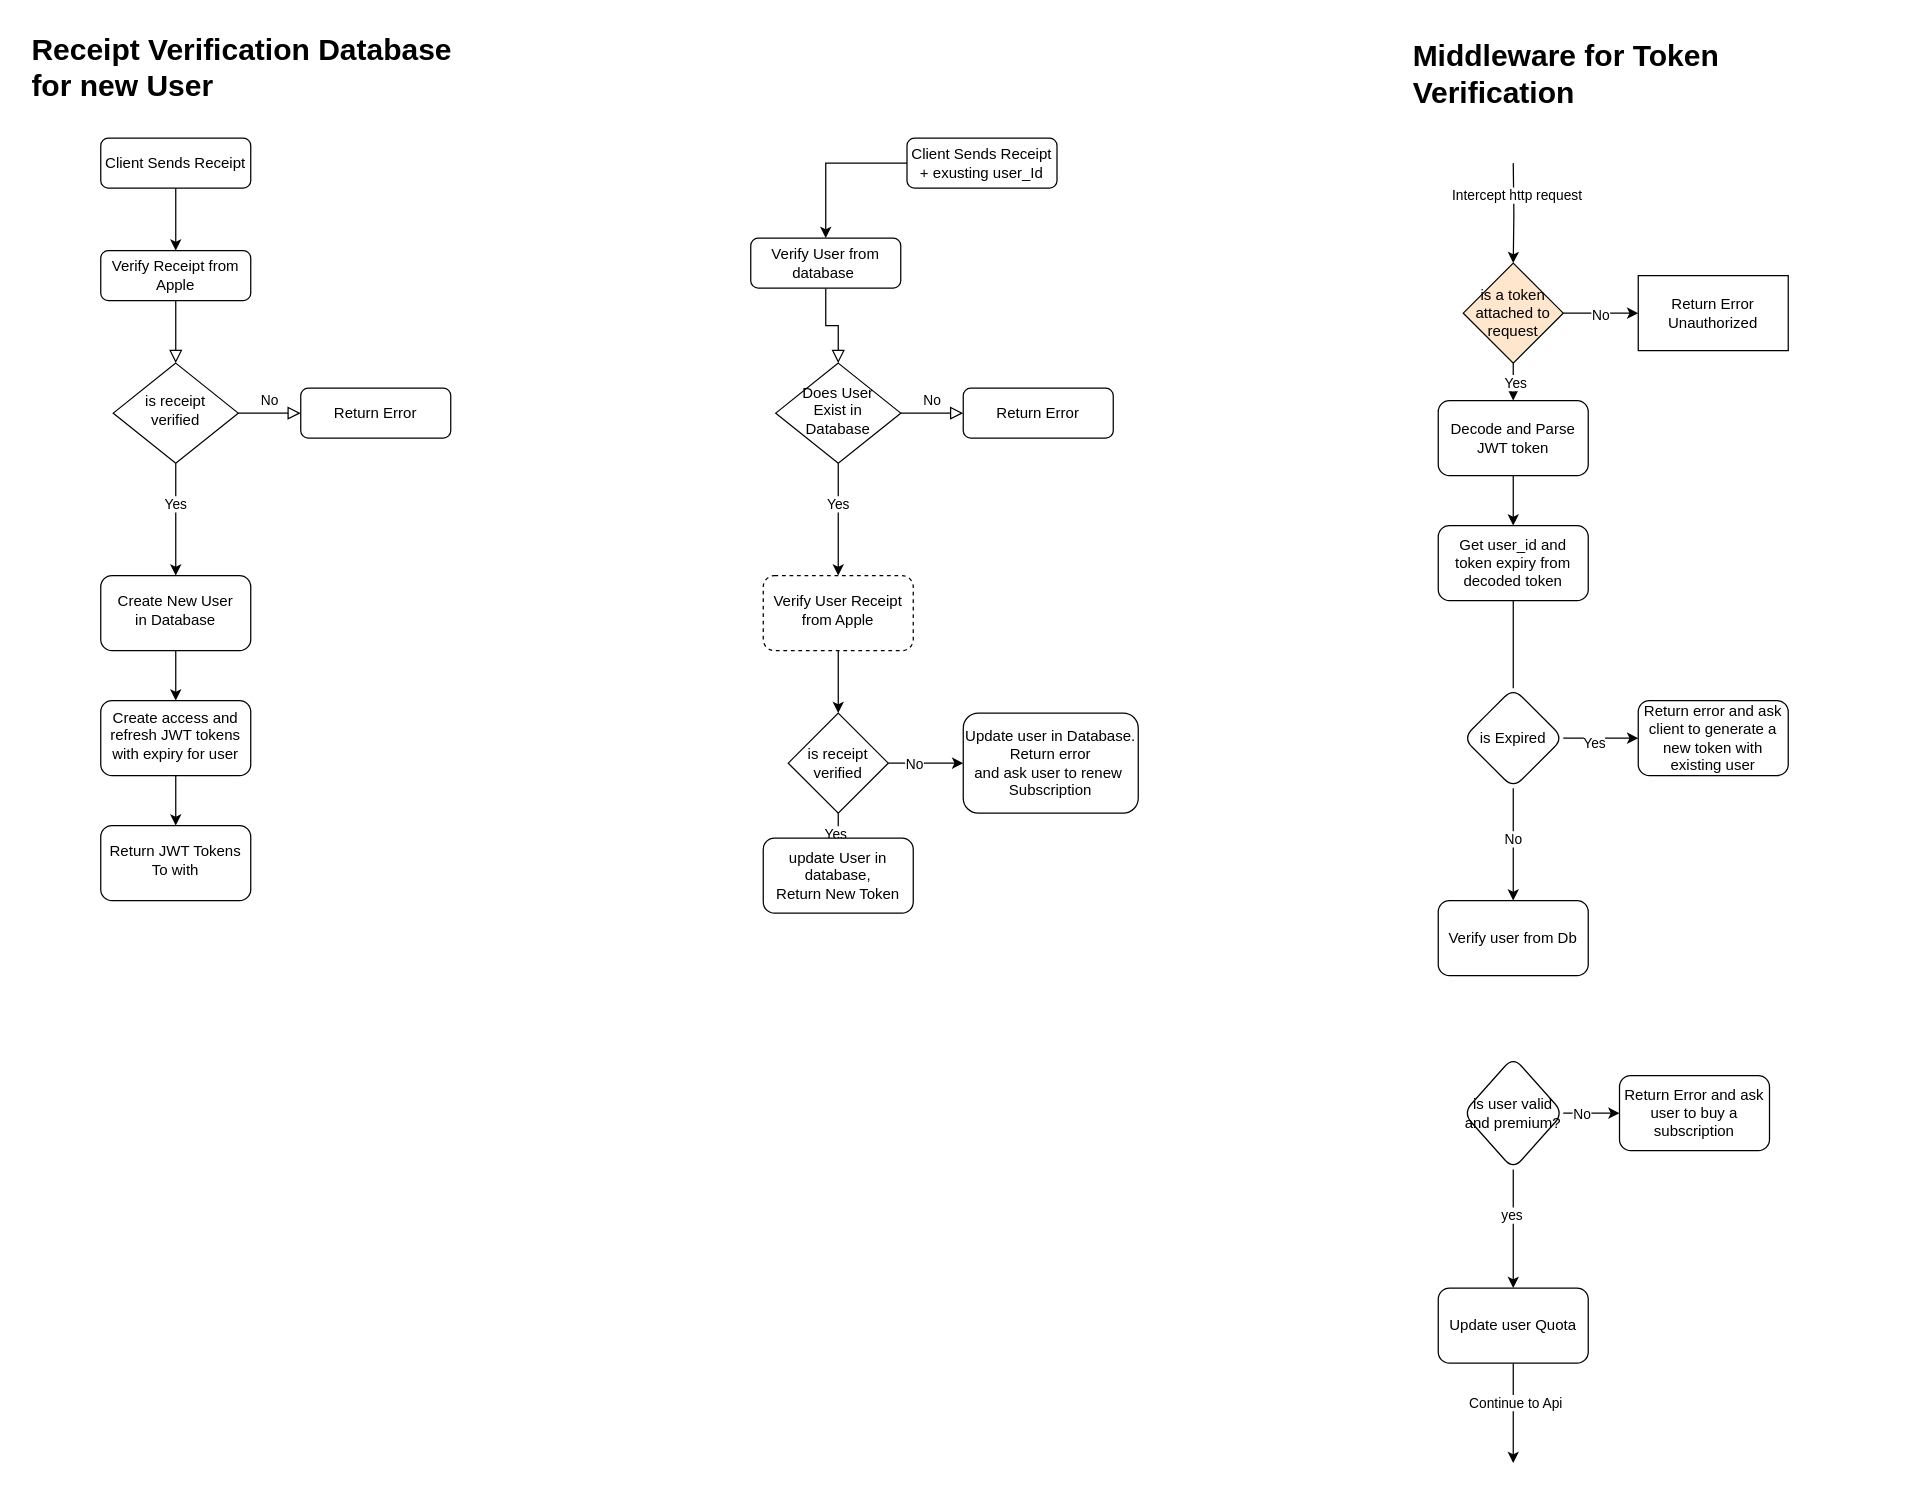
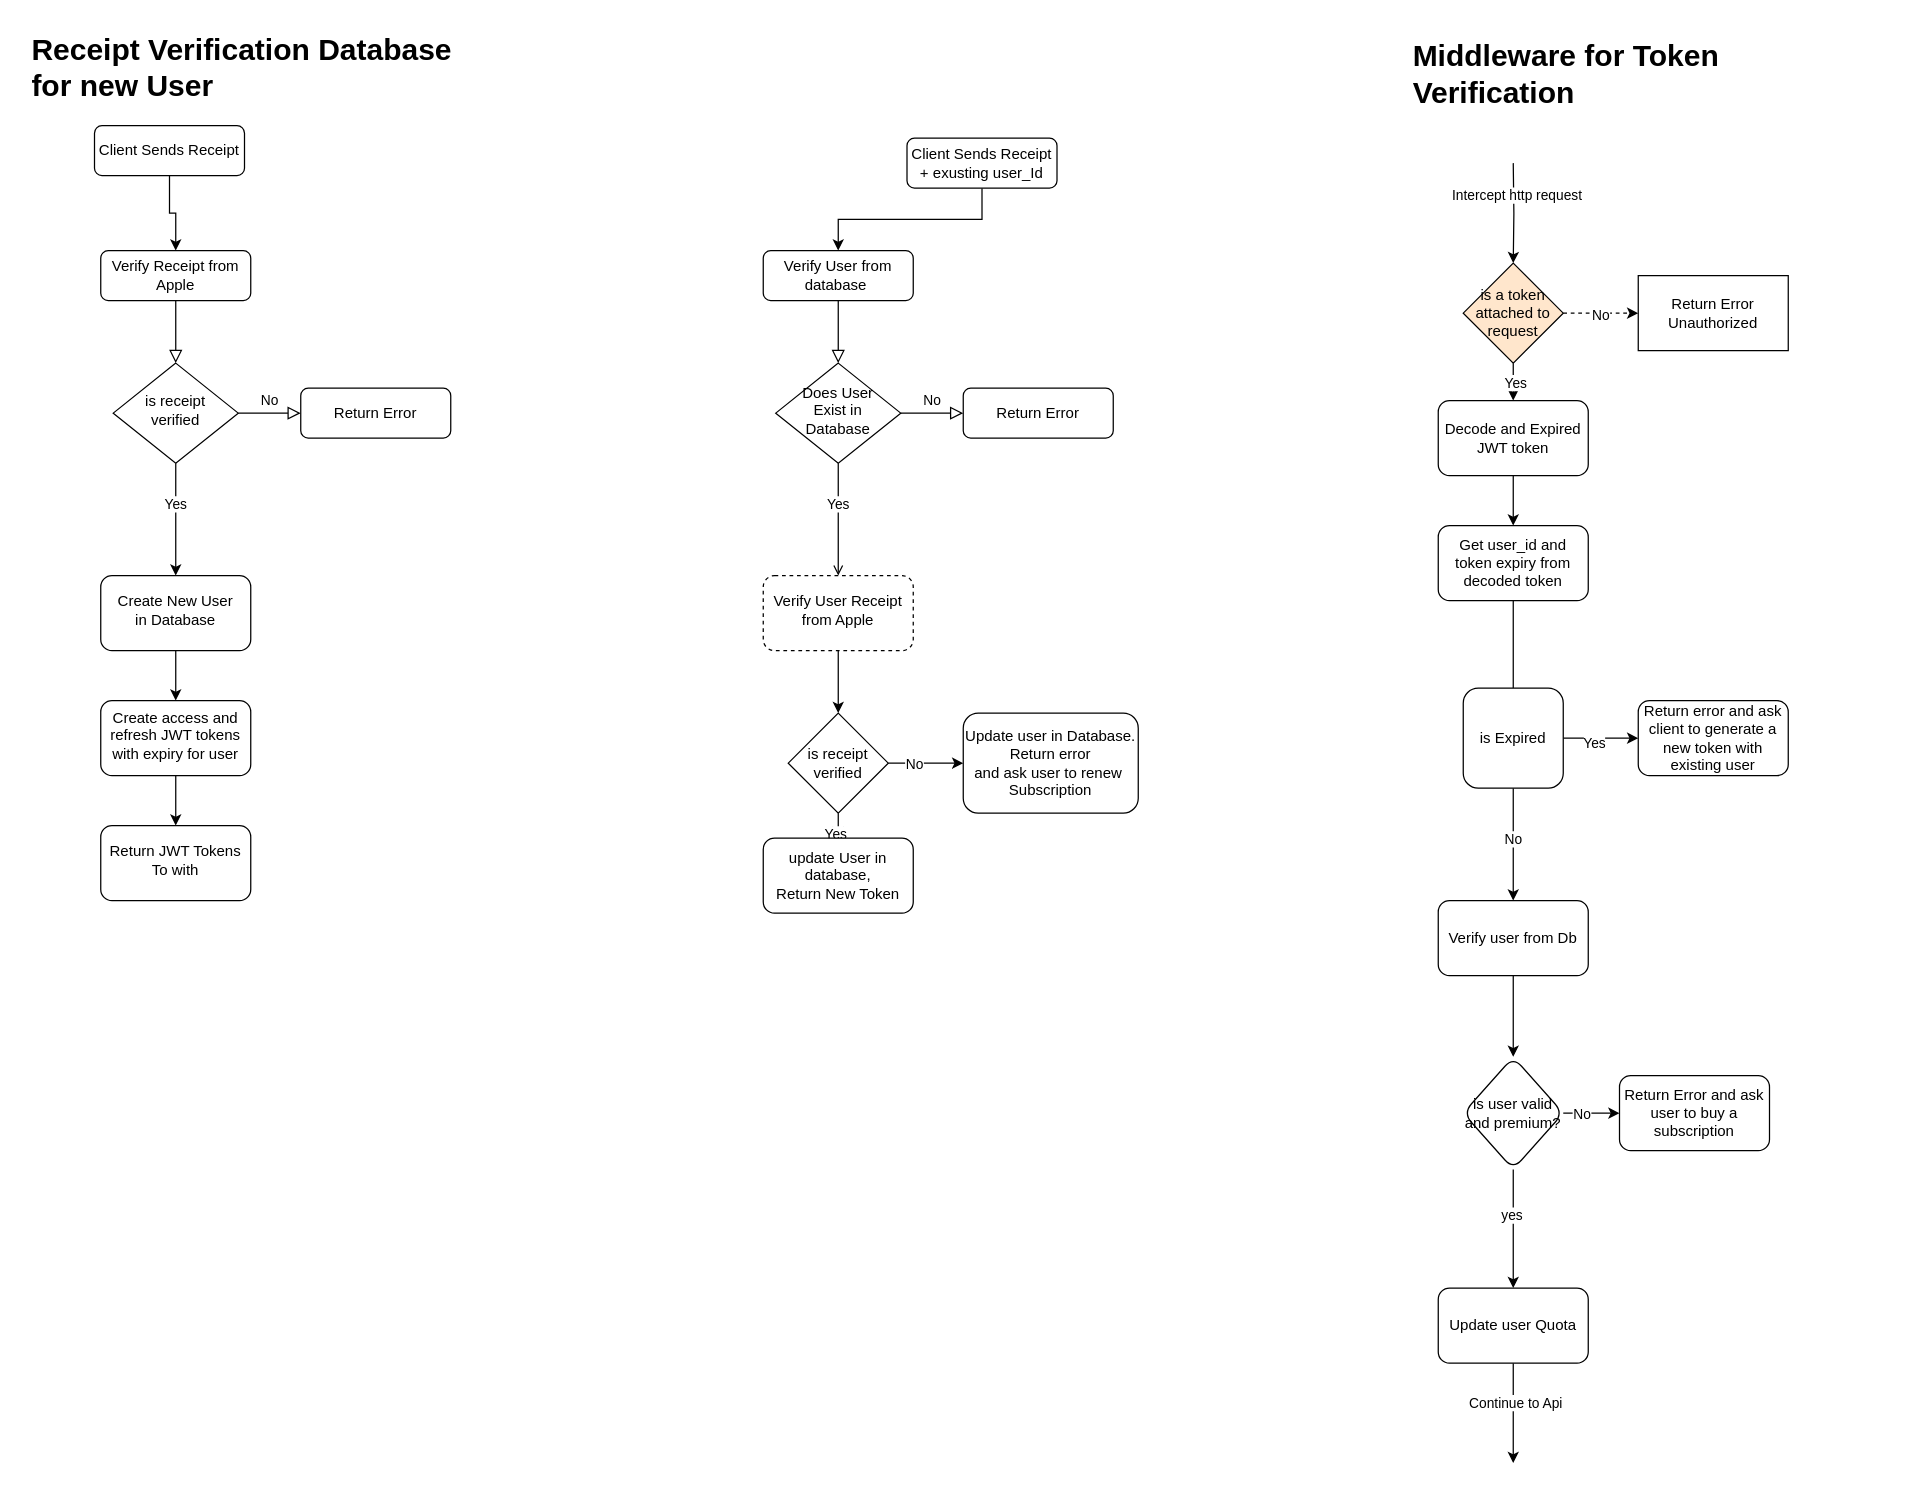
- <mxCell id="10" value="Client Sends Receipt" style="rounded=1;whiteSpace=wrap;html=1;fontSize=12;glass=0;strokeWidth=1;shadow=0;" vertex="1" parent="1"><mxGeometry x="80" y="110" width="120" height="40" as="geometry" /></mxCell>
+ <mxCell id="10" value="Client Sends Receipt" style="rounded=1;whiteSpace=wrap;html=1;fontSize=12;glass=0;strokeWidth=1;shadow=0;" vertex="1" parent="1"><mxGeometry x="75" y="100" width="120" height="40" as="geometry" /></mxCell>
- <mxCell id="18" value="Verify User from database&amp;nbsp;" style="rounded=1;whiteSpace=wrap;html=1;fontSize=12;glass=0;strokeWidth=1;shadow=0;" vertex="1" parent="1"><mxGeometry x="600" y="190" width="120" height="40" as="geometry" /></mxCell>
+ <mxCell id="18" value="Verify User from database&amp;nbsp;" style="rounded=1;whiteSpace=wrap;html=1;fontSize=12;glass=0;strokeWidth=1;shadow=0;" vertex="1" parent="1"><mxGeometry x="610" y="200" width="120" height="40" as="geometry" /></mxCell>
- <mxCell id="48" value="" style="edgeStyle=orthogonalEdgeStyle;rounded=0;orthogonalLoop=1;jettySize=auto;html=1;" edge="1" parent="1" source="50" target="51"><mxGeometry relative="1" as="geometry" /></mxCell>
+ <mxCell id="48" value="" style="edgeStyle=orthogonalEdgeStyle;rounded=0;orthogonalLoop=1;jettySize=auto;html=1;dashed=1;" edge="1" parent="1" source="50" target="51"><mxGeometry relative="1" as="geometry" /></mxCell>
- <mxCell id="37" value="Decode and Parse JWT token" style="rounded=1;whiteSpace=wrap;html=1;" vertex="1" parent="1"><mxGeometry x="1150" y="320" width="120" height="60" as="geometry" /></mxCell>
+ <mxCell id="37" value="Decode and Expired JWT token" style="rounded=1;whiteSpace=wrap;html=1;" vertex="1" parent="1"><mxGeometry x="1150" y="320" width="120" height="60" as="geometry" /></mxCell>
- <mxCell id="20" value="" style="edgeStyle=orthogonalEdgeStyle;rounded=0;orthogonalLoop=1;jettySize=auto;html=1;" edge="1" parent="1" source="22" target="27"><mxGeometry relative="1" as="geometry" /></mxCell>
+ <mxCell id="20" value="" style="edgeStyle=orthogonalEdgeStyle;rounded=0;orthogonalLoop=1;jettySize=auto;html=1;endArrow=open;" edge="1" parent="1" source="22" target="27"><mxGeometry relative="1" as="geometry" /></mxCell>
- <mxCell id="44" value="is Expired" style="rhombus;whiteSpace=wrap;html=1;rounded=1;" vertex="1" parent="1"><mxGeometry x="1170" y="550" width="80" height="80" as="geometry" /></mxCell>
+ <mxCell id="44" value="is Expired" style="whiteSpace=wrap;html=1;rounded=1;" vertex="1" parent="1"><mxGeometry x="1170" y="550" width="80" height="80" as="geometry" /></mxCell>
+ <mxCell id="52" value="" style="edgeStyle=orthogonalEdgeStyle;rounded=0;orthogonalLoop=1;jettySize=auto;html=1;" edge="1" parent="1" source="53" target="58"><mxGeometry relative="1" as="geometry" /></mxCell>
